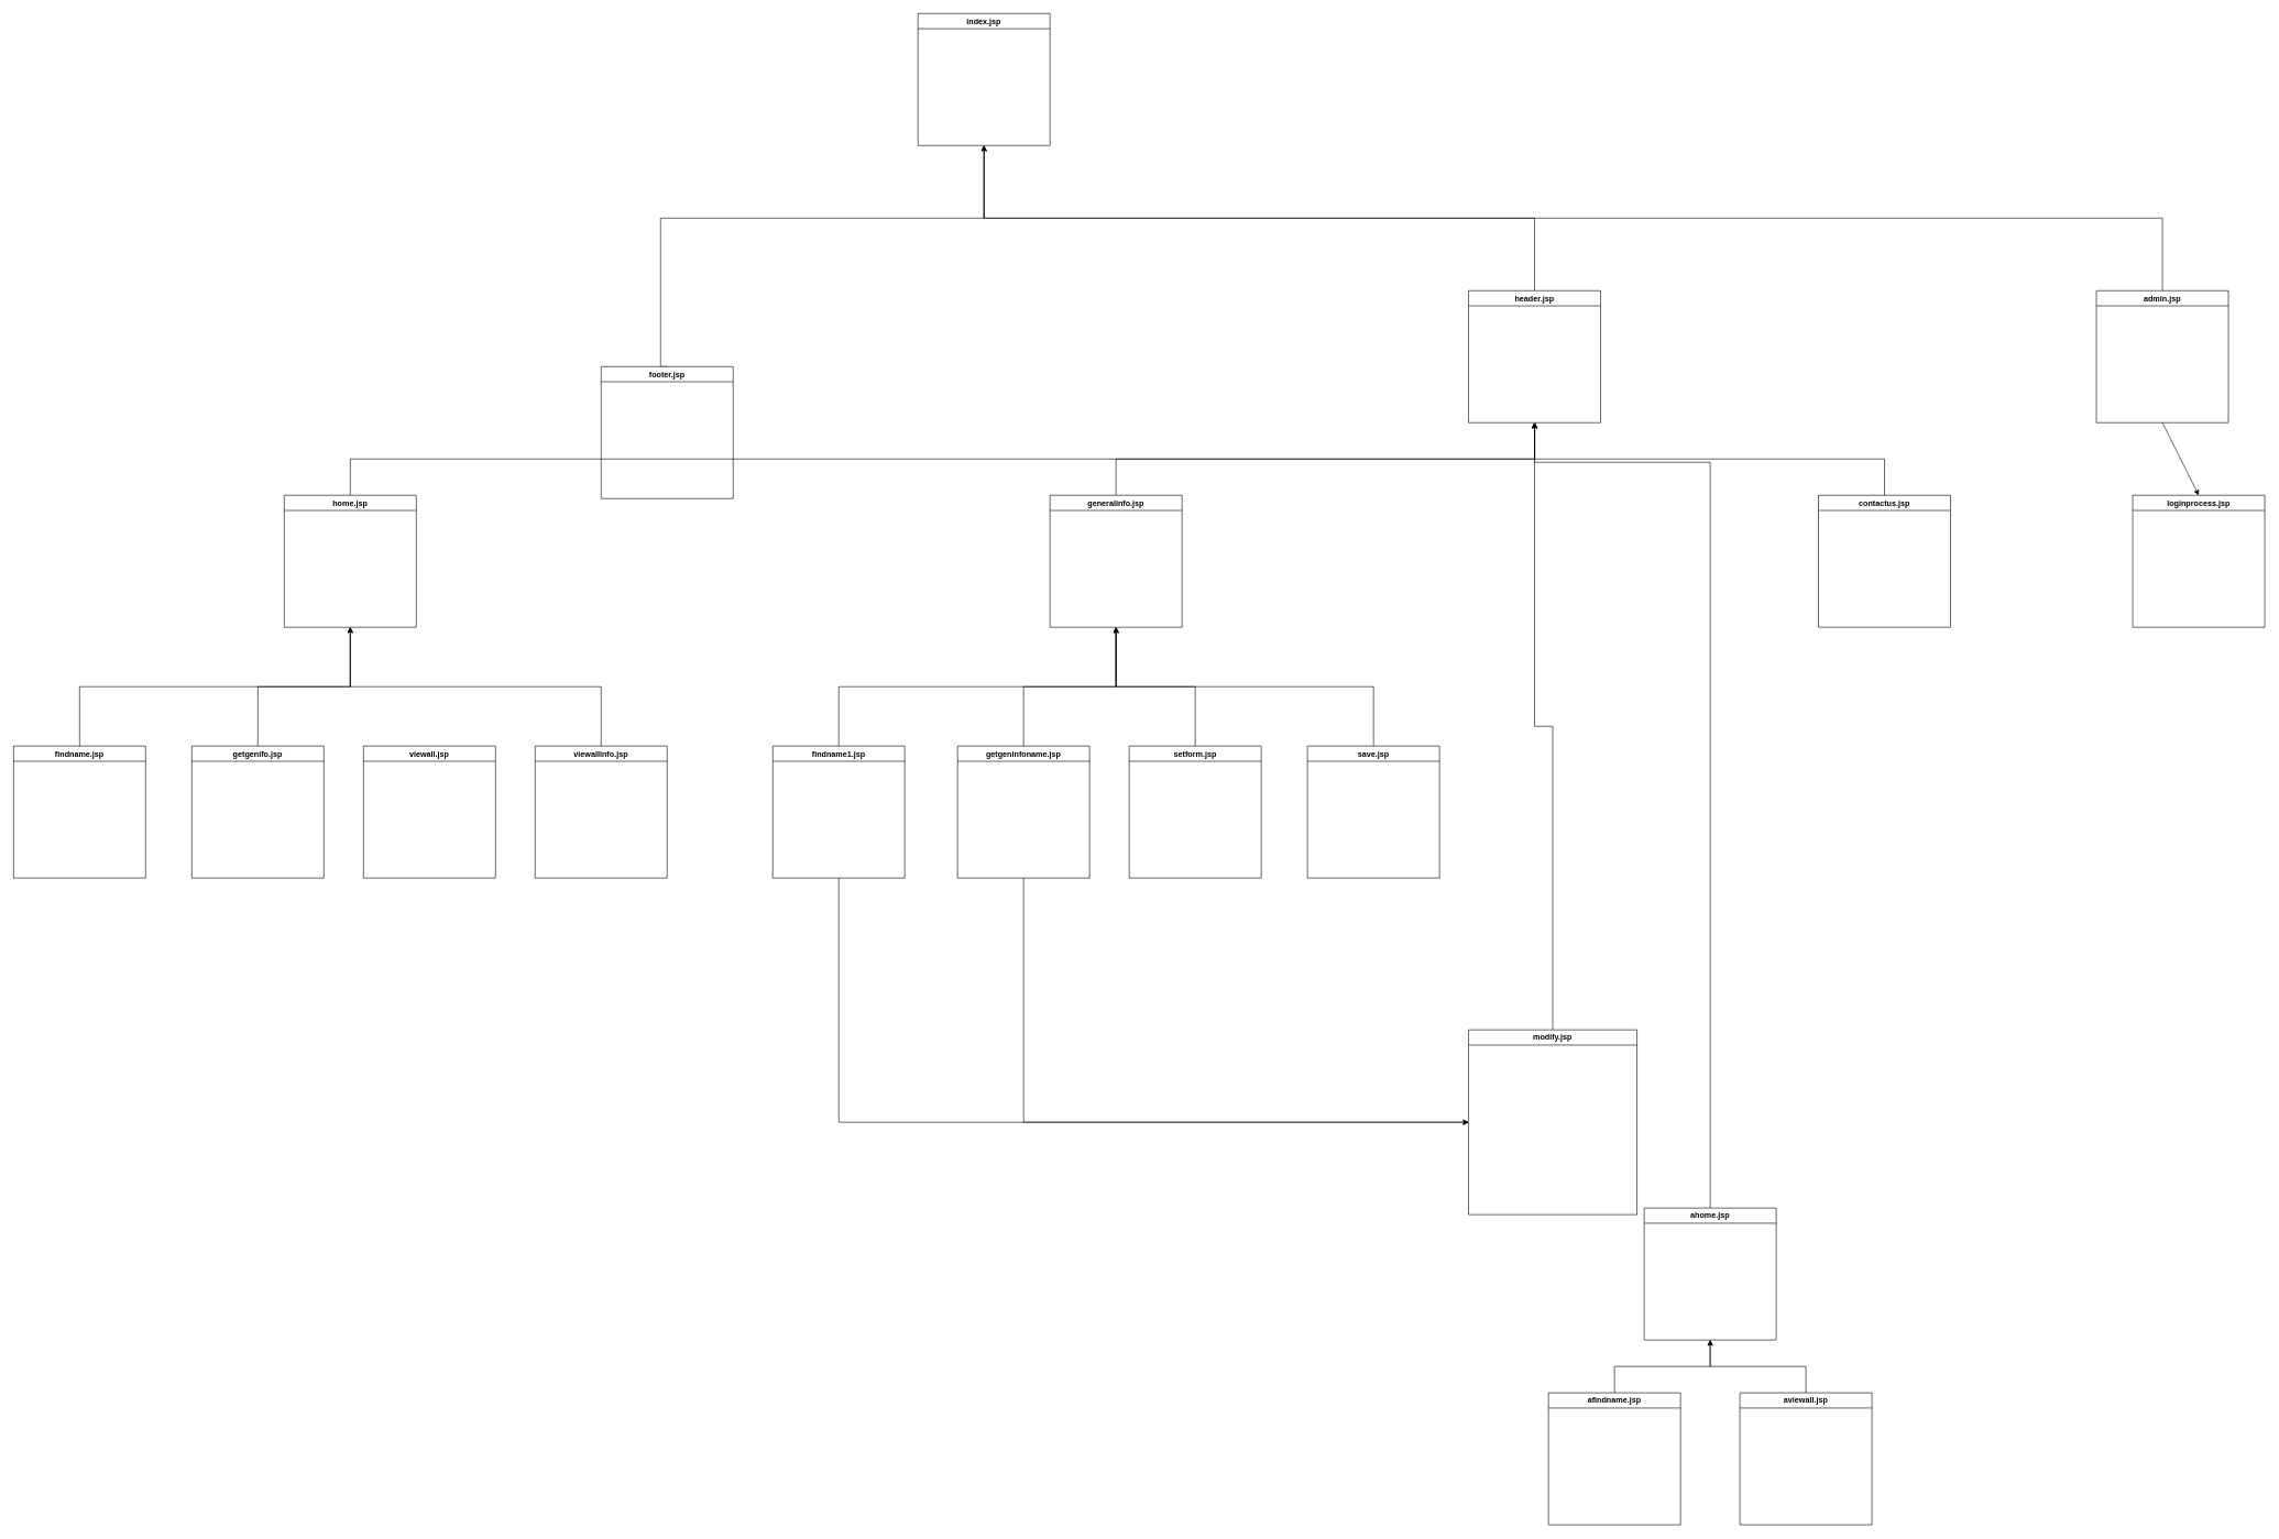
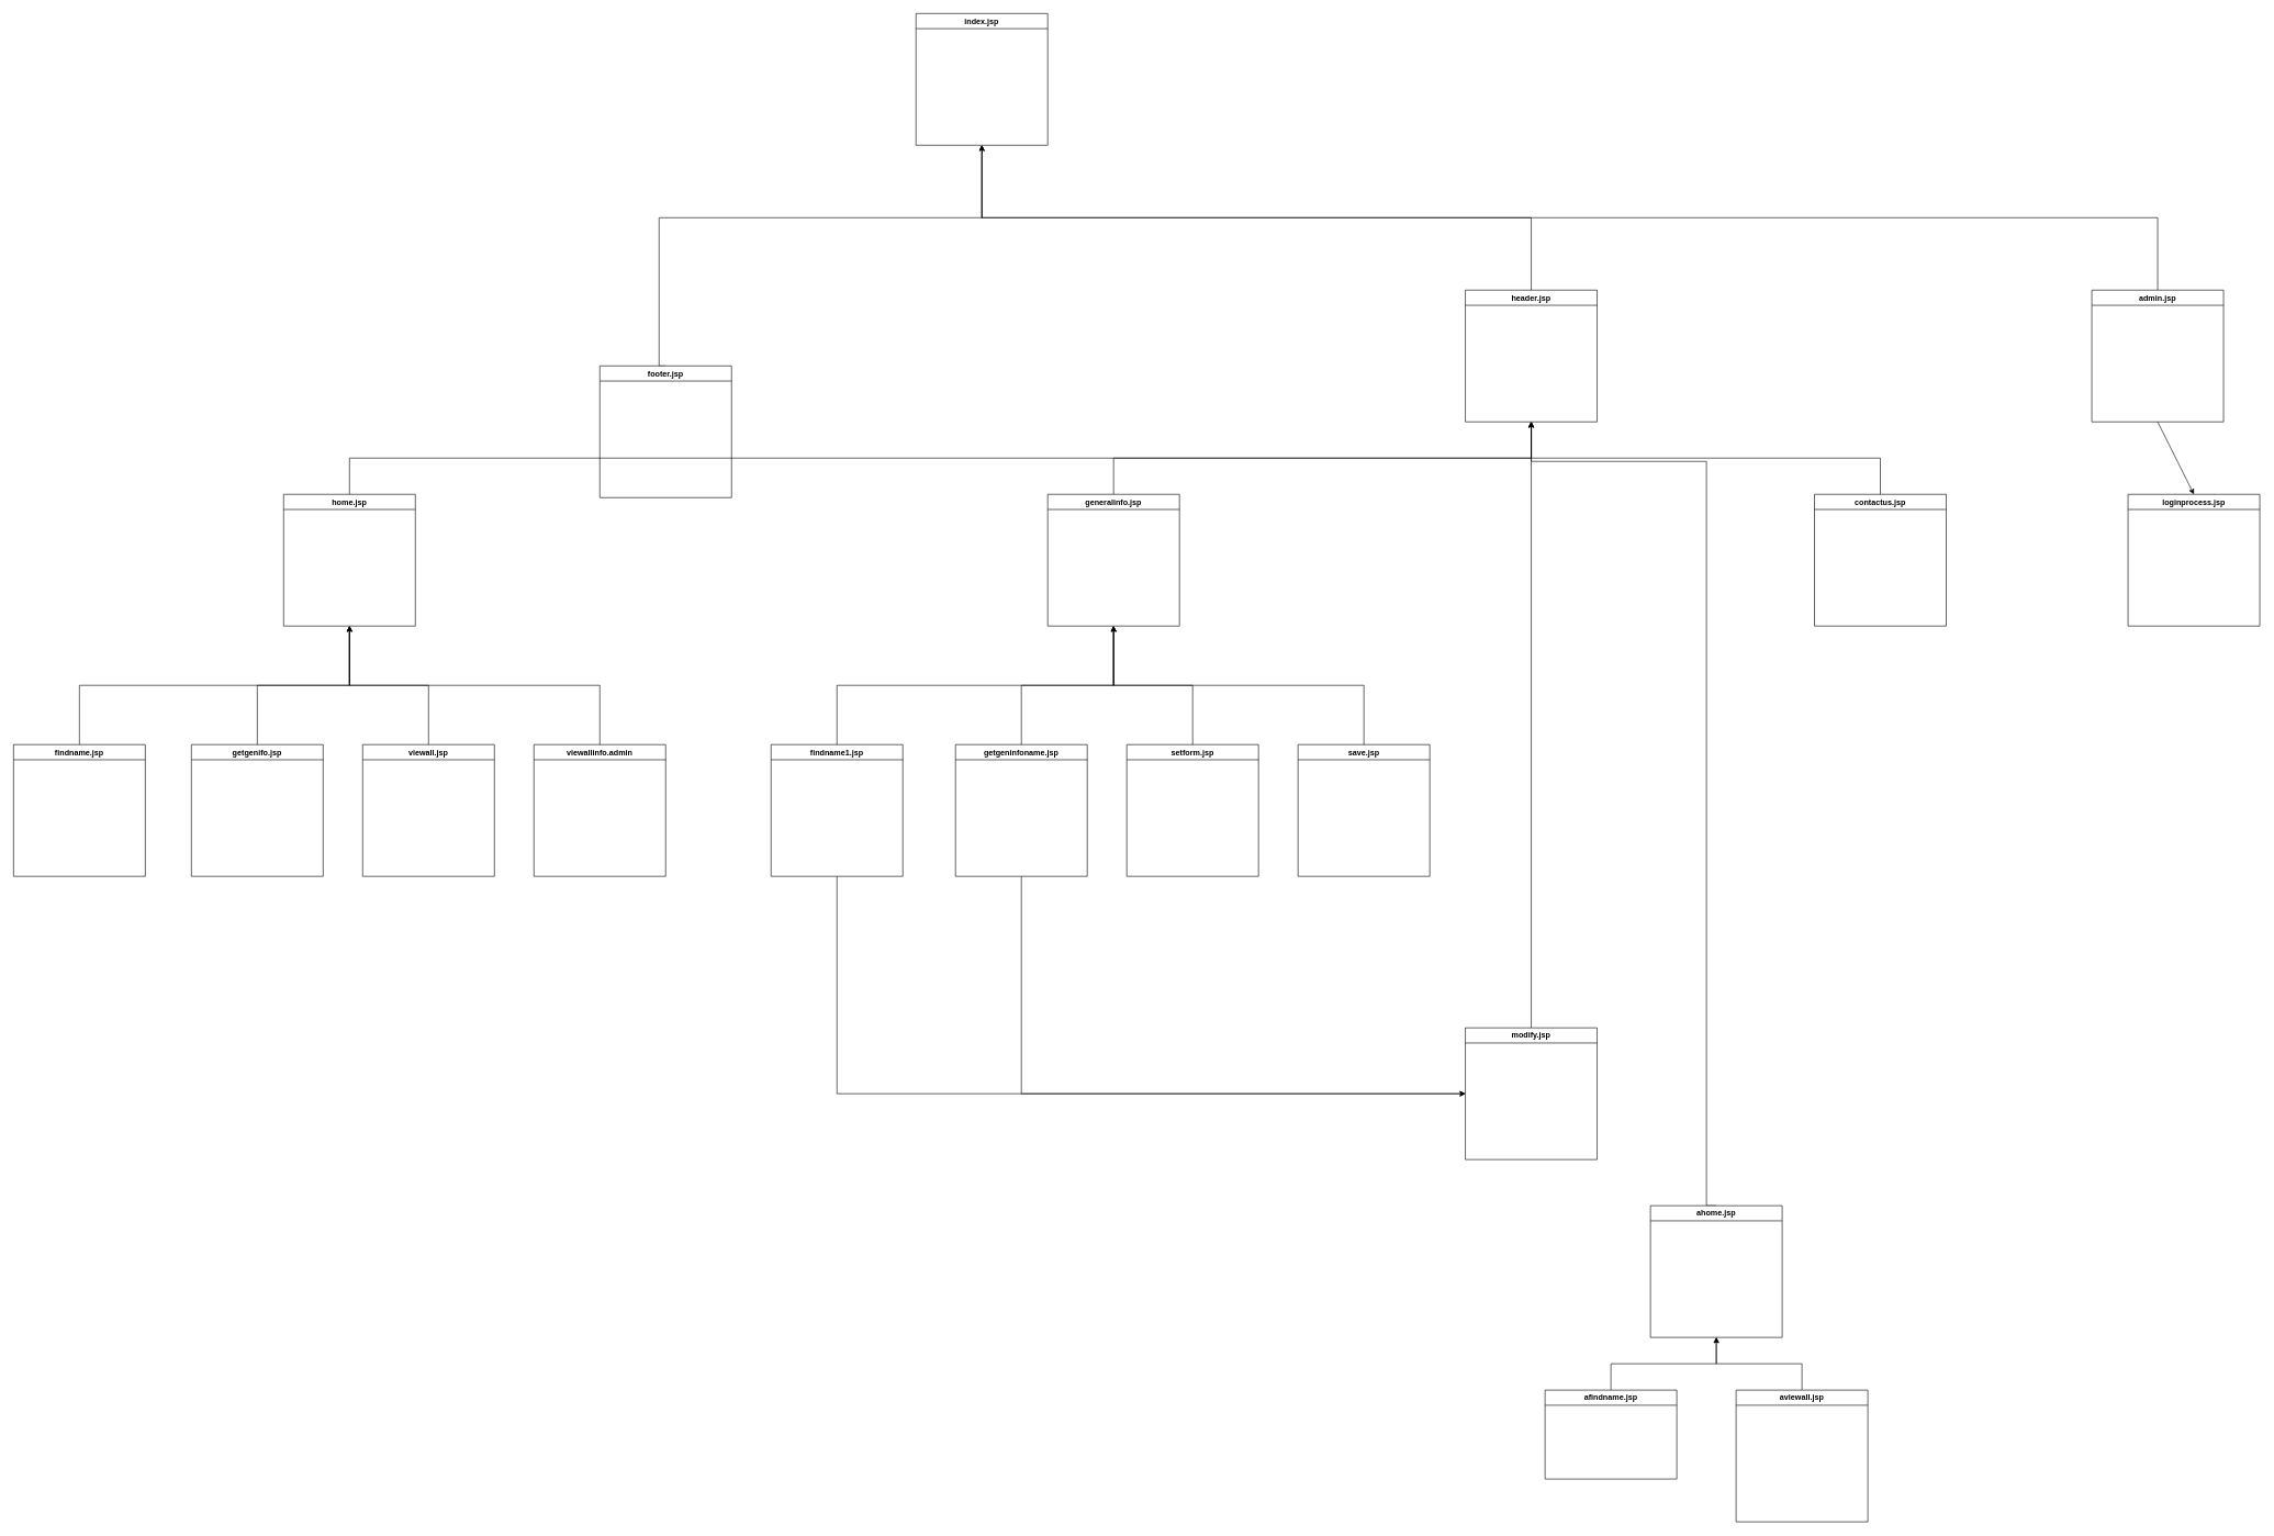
+ <mxCell id="25" style="edgeStyle=orthogonalEdgeStyle;rounded=0;orthogonalLoop=1;jettySize=auto;html=1;exitX=0.5;exitY=0;exitDx=0;exitDy=0;entryX=0.5;entryY=1;entryDx=0;entryDy=0;" edge="1" parent="1" source="26" target="4"><mxGeometry relative="1" as="geometry" /></mxCell>
- <mxCell id="28" value="viewallinfo.jsp" style="swimlane;whiteSpace=wrap;html=1;" vertex="1" parent="1"><mxGeometry x="810" y="1130" width="200" height="200" as="geometry" /></mxCell>
+ <mxCell id="28" value="viewallinfo.admin" style="swimlane;whiteSpace=wrap;html=1;" vertex="1" parent="1"><mxGeometry x="810" y="1130" width="200" height="200" as="geometry" /></mxCell>
- <mxCell id="38" value="save.jsp" style="swimlane;whiteSpace=wrap;html=1;" vertex="1" parent="1"><mxGeometry x="1980" y="1130" width="200" height="200" as="geometry" /></mxCell>
+ <mxCell id="38" value="save.jsp" style="swimlane;whiteSpace=wrap;html=1;" vertex="1" parent="1"><mxGeometry x="1970" y="1130" width="200" height="200" as="geometry" /></mxCell>
- <mxCell id="8" value="modify.jsp" style="swimlane;whiteSpace=wrap;html=1;" vertex="1" parent="1"><mxGeometry x="2224" y="1560" width="255" height="280" as="geometry" /></mxCell>
+ <mxCell id="8" value="modify.jsp" style="swimlane;whiteSpace=wrap;html=1;" vertex="1" parent="1"><mxGeometry x="2224" y="1560" width="200" height="200" as="geometry" /></mxCell>
- <mxCell id="10" value="ahome.jsp" style="swimlane;whiteSpace=wrap;html=1;" vertex="1" parent="1"><mxGeometry x="2490" y="1830" width="200" height="200" as="geometry" /></mxCell>
+ <mxCell id="10" value="ahome.jsp" style="swimlane;whiteSpace=wrap;html=1;" vertex="1" parent="1"><mxGeometry x="2505" y="1830" width="200" height="200" as="geometry" /></mxCell>
- <mxCell id="40" value="afindname.jsp" style="swimlane;whiteSpace=wrap;html=1;" vertex="1" parent="1"><mxGeometry x="2345" y="2110" width="200" height="200" as="geometry" /></mxCell>
+ <mxCell id="40" value="afindname.jsp" style="swimlane;whiteSpace=wrap;html=1;" vertex="1" parent="1"><mxGeometry x="2345" y="2110" width="200" height="135" as="geometry" /></mxCell>
